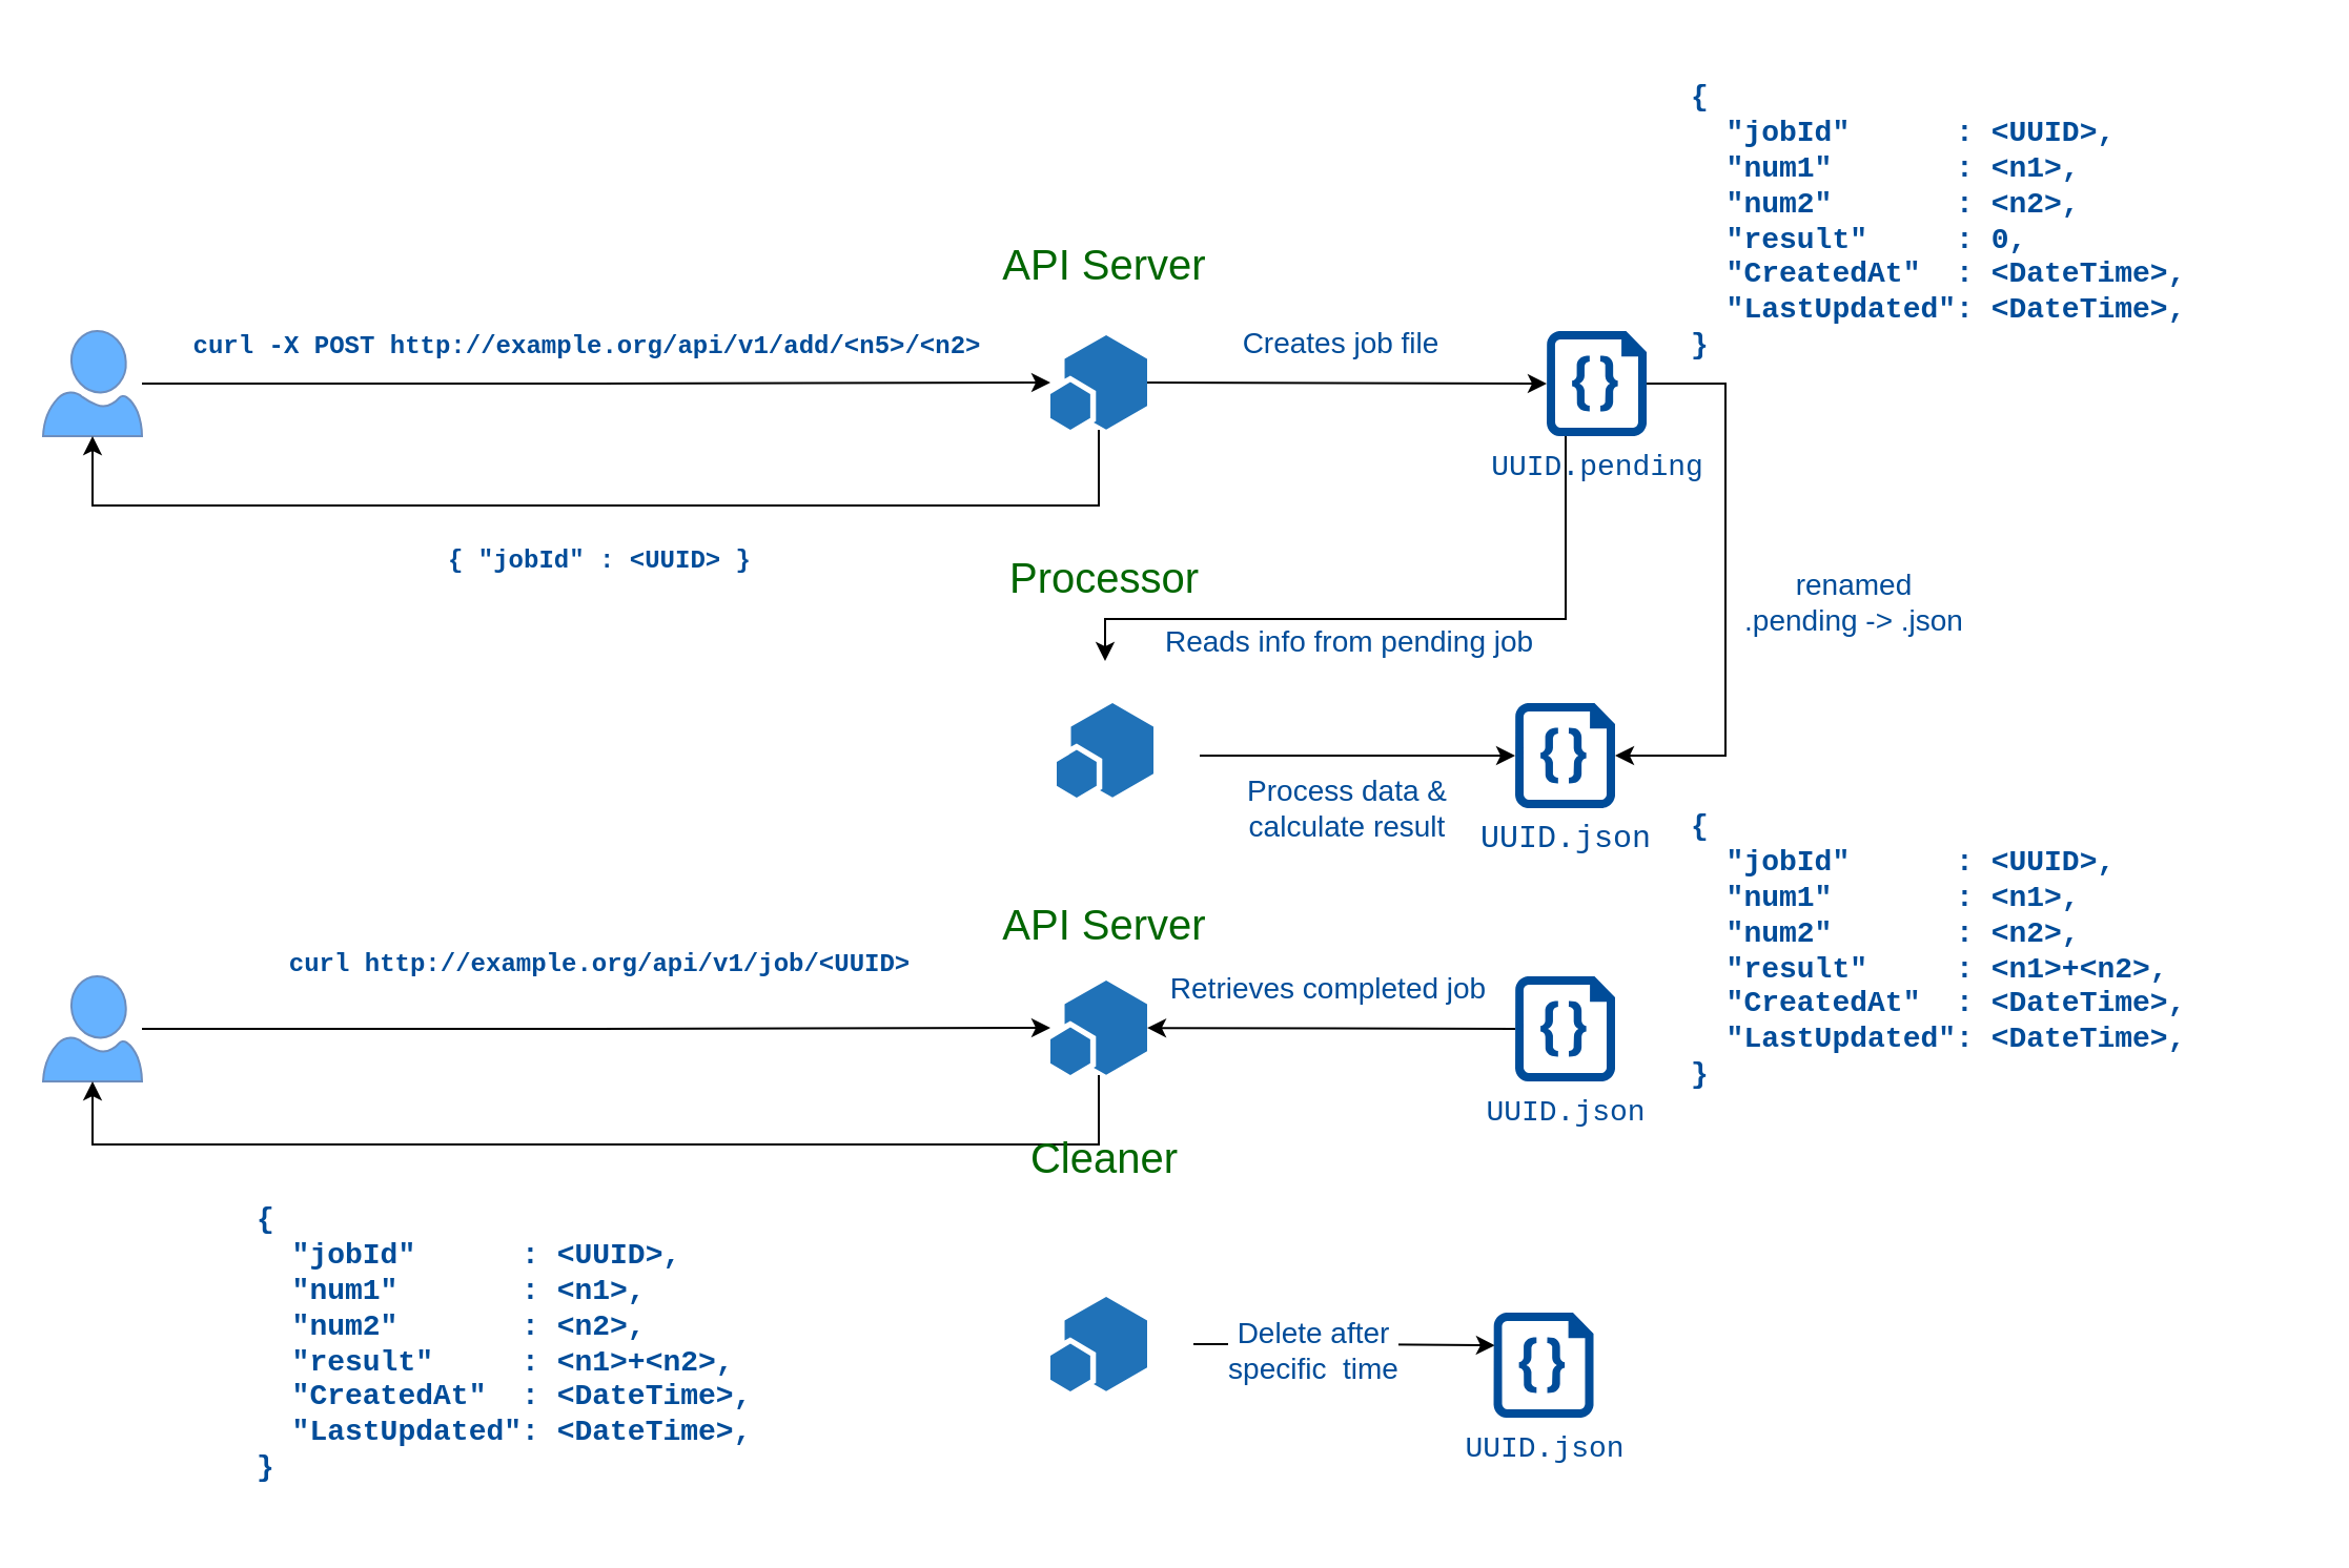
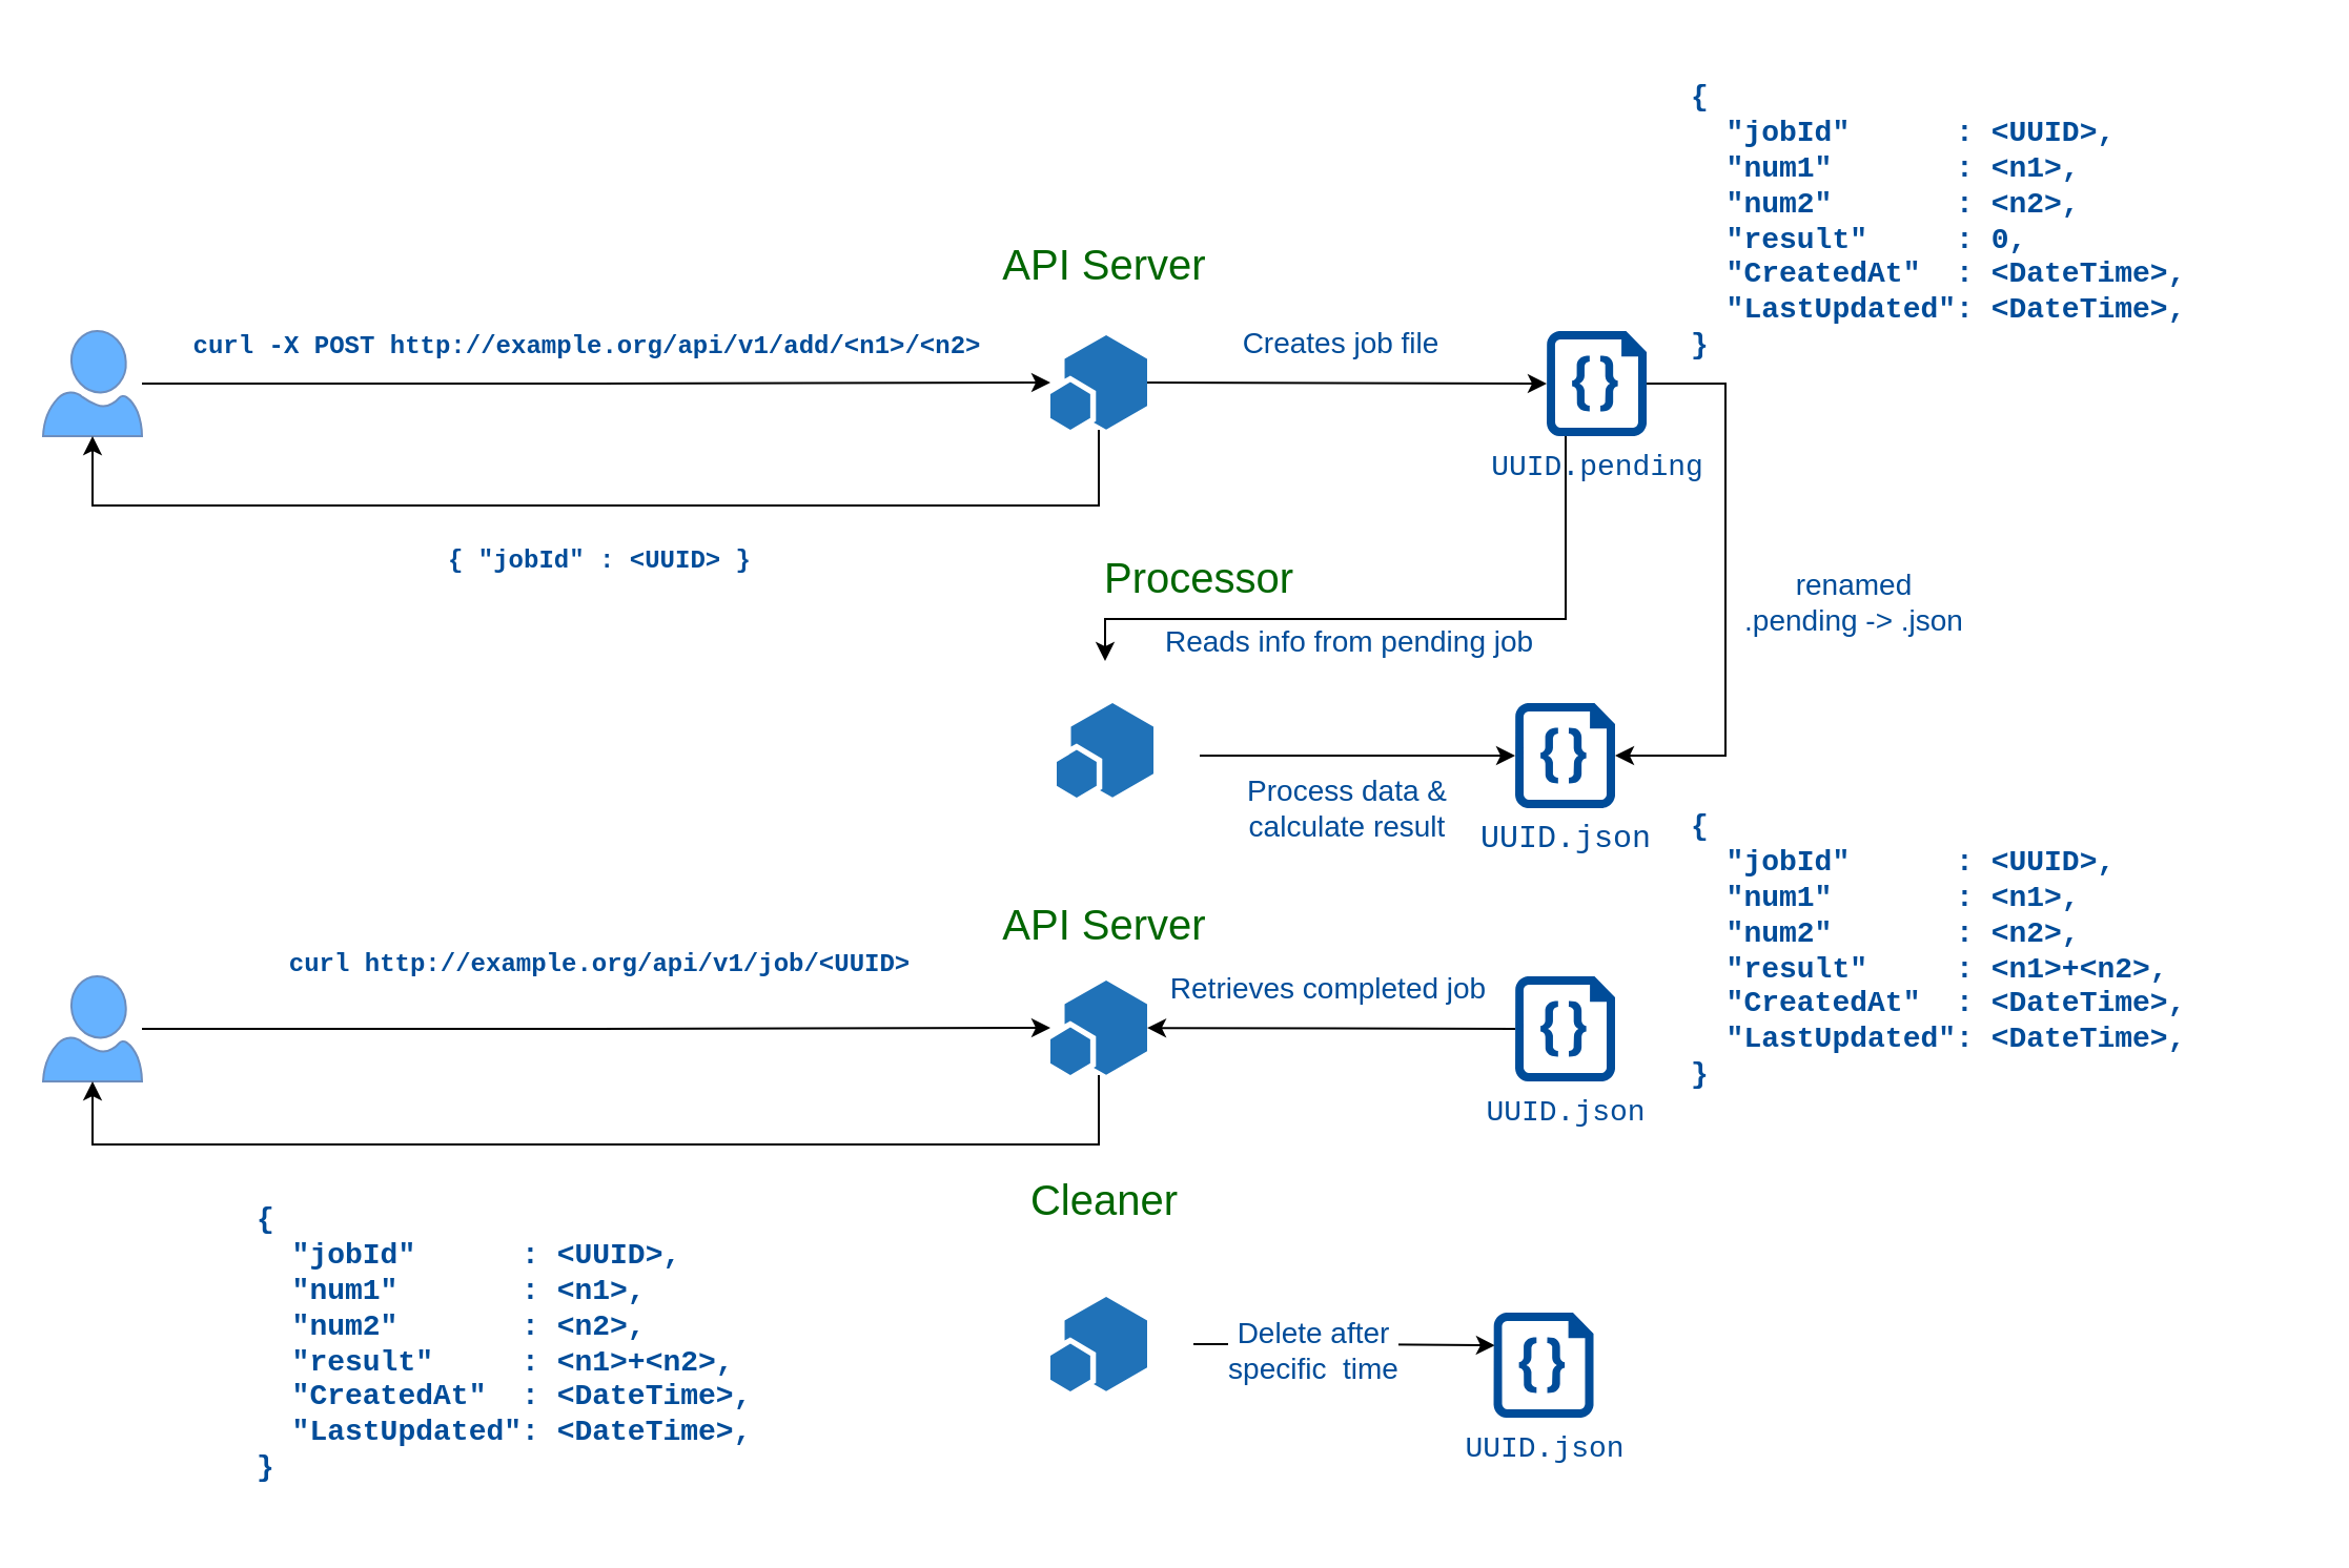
- <mxCell id="18" value="curl -X POST http://example.org/api/v1/add/&amp;lt;n5&amp;gt;/&amp;lt;n2&amp;gt;" style="text;html=1;strokeColor=none;fillColor=none;align=center;verticalAlign=middle;whiteSpace=wrap;rounded=0;fontColor=#004C99;fontFamily=Courier New;fontStyle=1" parent="1" vertex="1"><mxGeometry x="84" y="150" width="390" height="30" as="geometry" /></mxCell>
+ <mxCell id="18" value="curl -X POST http://example.org/api/v1/add/&amp;lt;n1&amp;gt;/&amp;lt;n2&amp;gt;" style="text;html=1;strokeColor=none;fillColor=none;align=center;verticalAlign=middle;whiteSpace=wrap;rounded=0;fontColor=#004C99;fontFamily=Courier New;fontStyle=1" parent="1" vertex="1"><mxGeometry x="84" y="150" width="390" height="30" as="geometry" /></mxCell>
- <mxCell id="38" value="Processor" style="text;html=1;strokeColor=none;fillColor=none;align=center;verticalAlign=middle;whiteSpace=wrap;rounded=0;fontFamily=Helvetica;fontSize=20;fontColor=#006600;" parent="1" vertex="1"><mxGeometry x="470" y="259" width="110" height="30" as="geometry" /></mxCell>
+ <mxCell id="38" value="Processor" style="text;html=1;strokeColor=none;fillColor=none;align=center;verticalAlign=middle;whiteSpace=wrap;rounded=0;fontFamily=Helvetica;fontSize=20;fontColor=#006600;" parent="1" vertex="1"><mxGeometry x="515" y="259" width="110" height="30" as="geometry" /></mxCell>
- <mxCell id="37" value="Cleaner" style="text;html=1;strokeColor=none;fillColor=none;align=center;verticalAlign=middle;whiteSpace=wrap;rounded=0;fontFamily=Helvetica;fontSize=20;fontColor=#006600;" parent="1" vertex="1"><mxGeometry x="470" y="535" width="110" height="30" as="geometry" /></mxCell>
+ <mxCell id="37" value="Cleaner" style="text;html=1;strokeColor=none;fillColor=none;align=center;verticalAlign=middle;whiteSpace=wrap;rounded=0;fontFamily=Helvetica;fontSize=20;fontColor=#006600;" parent="1" vertex="1"><mxGeometry x="470" y="555" width="110" height="30" as="geometry" /></mxCell>
